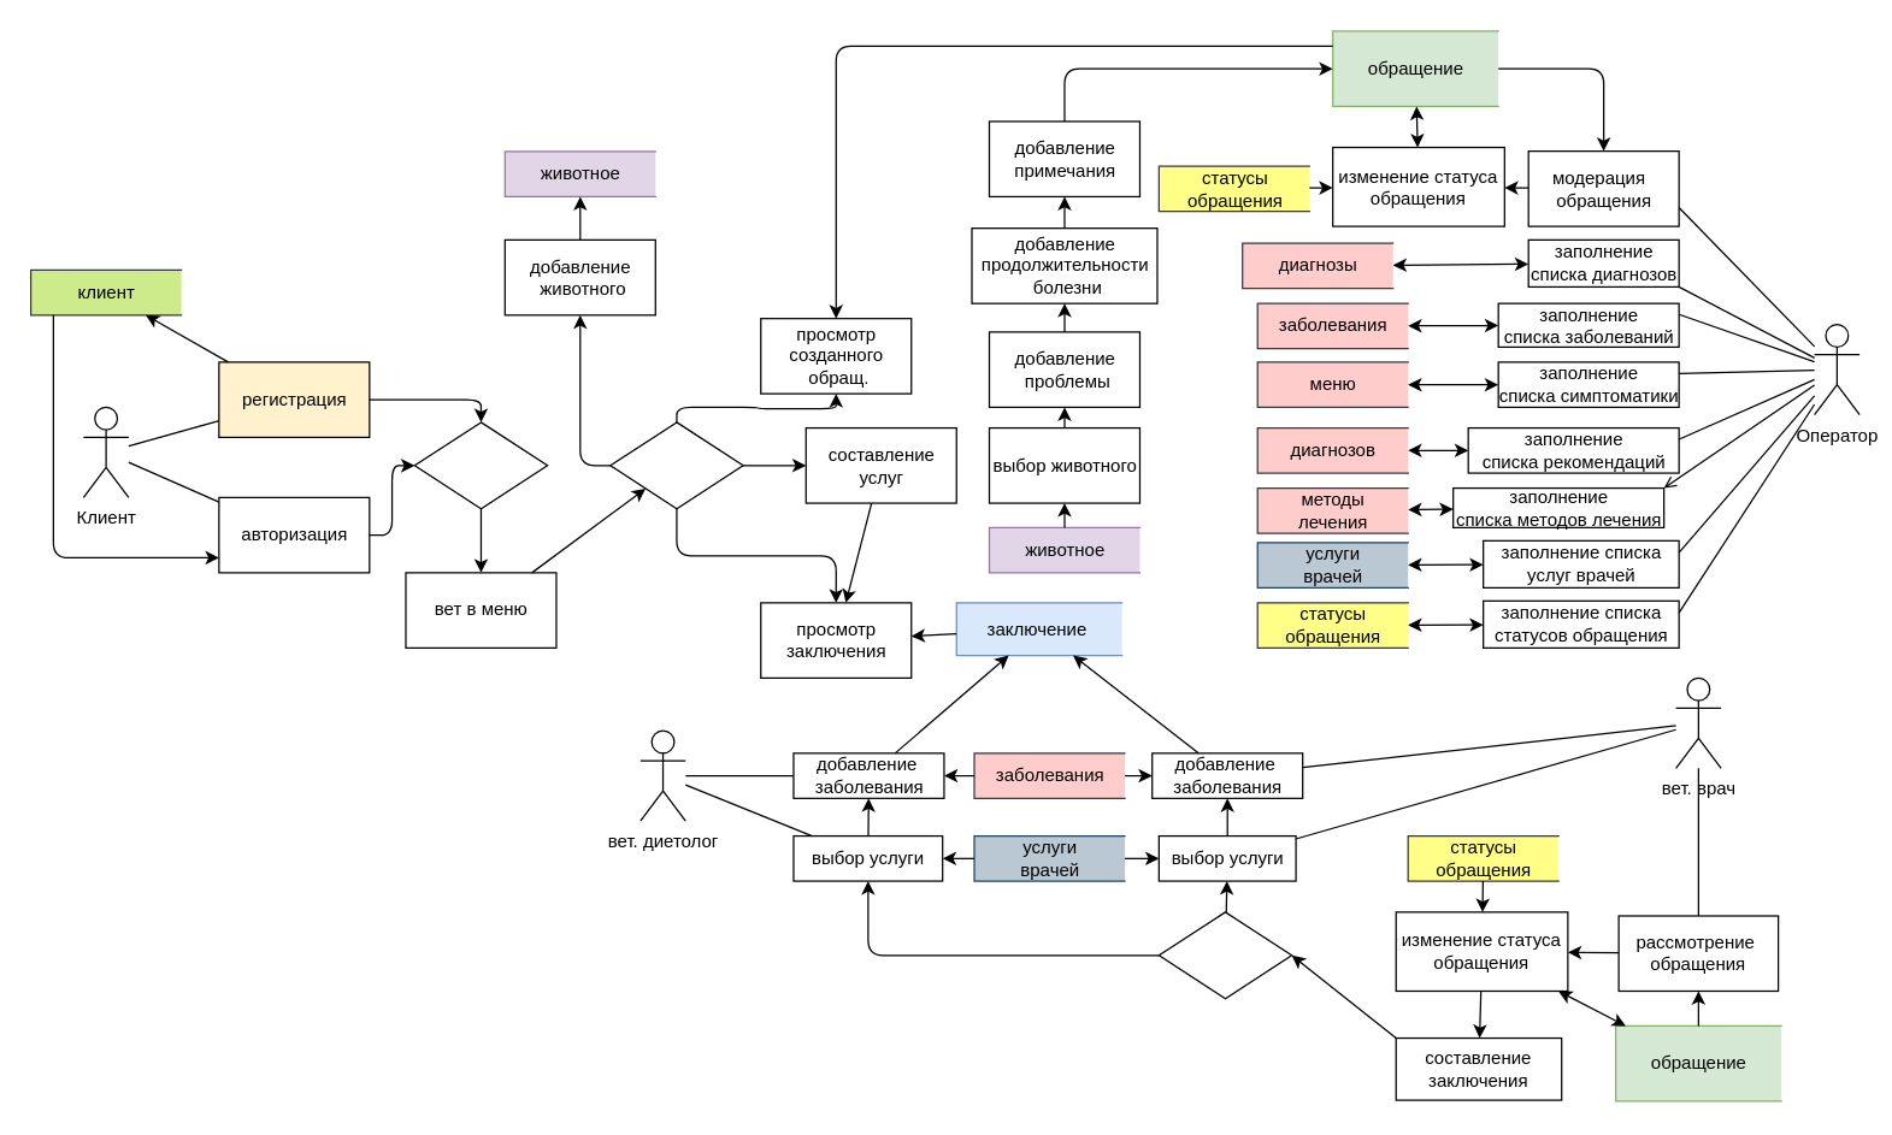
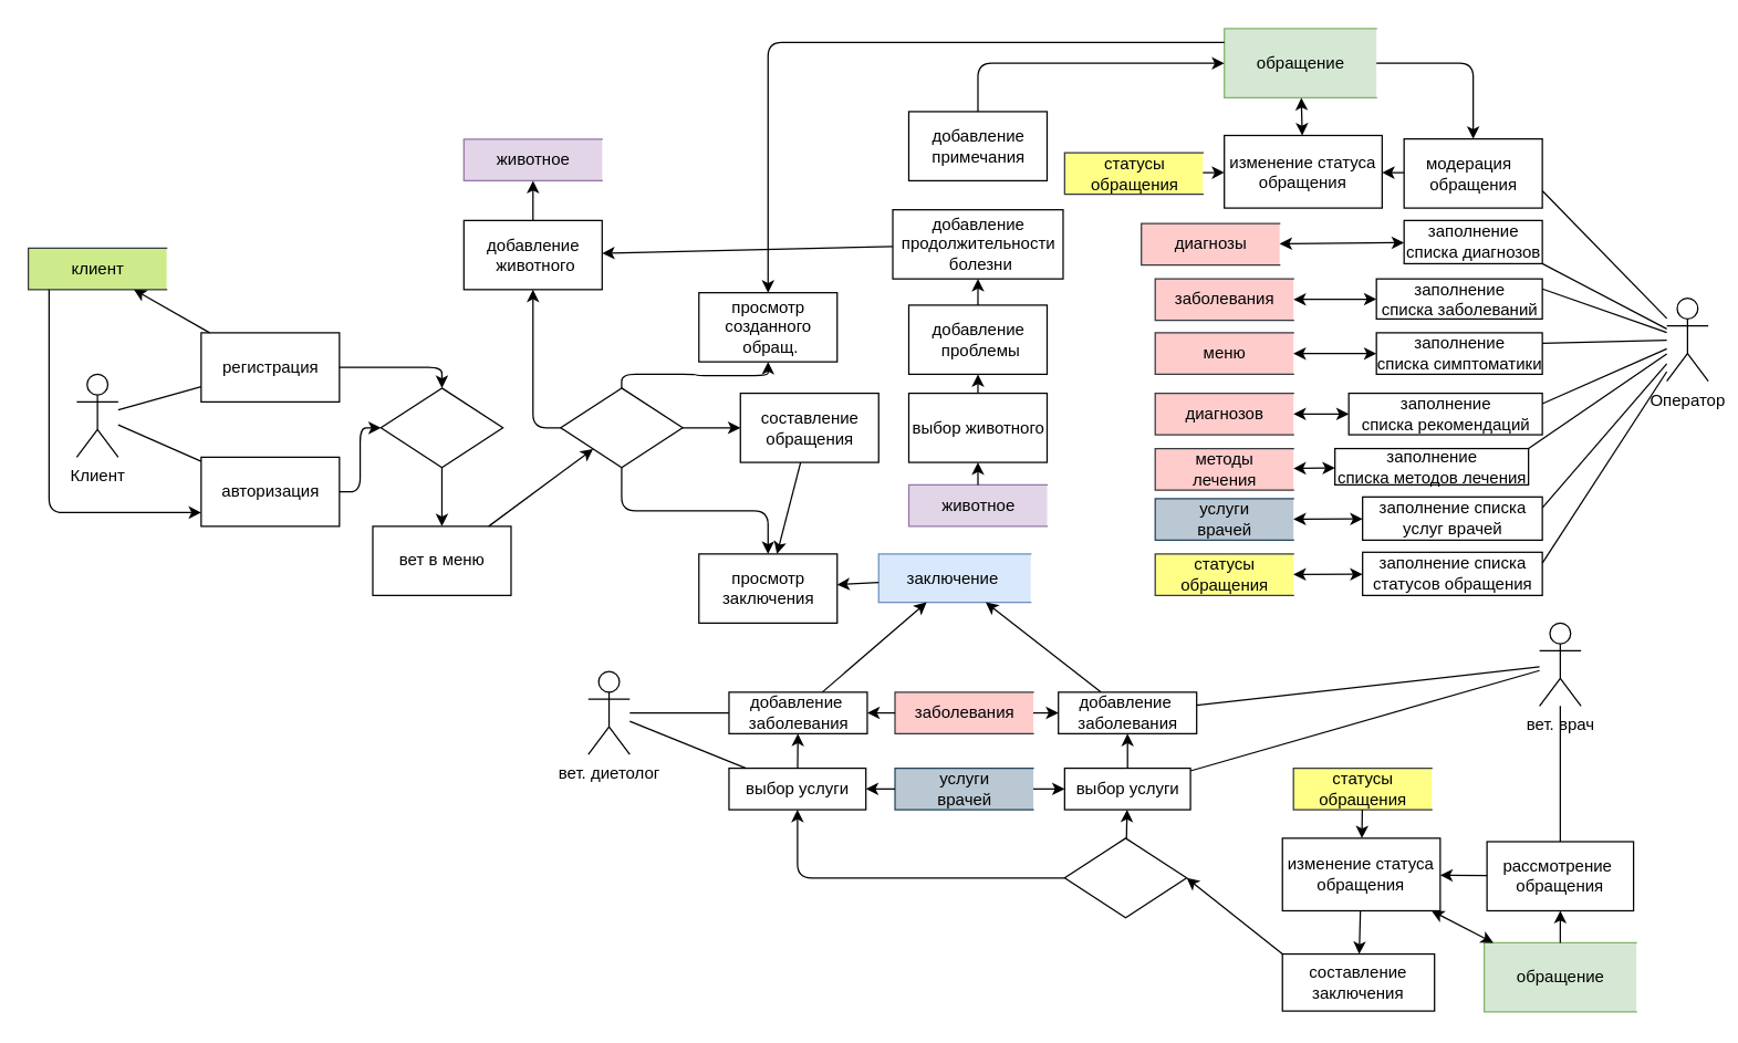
- <mxCell id="59" value="" style="endArrow=classic;html=1;" parent="1" source="17" target="58" edge="1"><mxGeometry width="50" height="50" relative="1" as="geometry"><mxPoint x="955" y="300" as="sourcePoint" /><mxPoint x="1005" y="250" as="targetPoint" /></mxGeometry></mxCell>
+ <mxCell id="59" value="" style="endArrow=classic;html=1;" parent="1" source="17" target="36" edge="1"><mxGeometry width="50" height="50" relative="1" as="geometry"><mxPoint x="955" y="300" as="sourcePoint" /><mxPoint x="1005" y="250" as="targetPoint" /></mxGeometry></mxCell>
- <mxCell id="35" value="регистрация" style="html=1;dashed=0;whitespace=wrap;fillColor=#fff2cc;" parent="1" vertex="1"><mxGeometry x="145" y="240" width="100" height="50" as="geometry" /></mxCell>
+ <mxCell id="35" value="регистрация" style="html=1;dashed=0;whitespace=wrap;" parent="1" vertex="1"><mxGeometry x="145" y="240" width="100" height="50" as="geometry" /></mxCell>
- <mxCell id="15" value="составление &lt;br&gt;услуг" style="html=1;dashed=0;whitespace=wrap;" parent="1" vertex="1"><mxGeometry x="535" y="283.75" width="100" height="50" as="geometry" /></mxCell>
+ <mxCell id="15" value="составление &lt;br&gt;обращения" style="html=1;dashed=0;whitespace=wrap;" parent="1" vertex="1"><mxGeometry x="535" y="283.75" width="100" height="50" as="geometry" /></mxCell>
- <mxCell id="71" value="" style="endArrow=open;html=1;entryX=1;entryY=0;entryDx=0;entryDy=0;endFill=0;" parent="1" source="6" target="66" edge="1"><mxGeometry width="50" height="50" relative="1" as="geometry"><mxPoint x="955" y="290" as="sourcePoint" /><mxPoint x="1005" y="240" as="targetPoint" /></mxGeometry></mxCell>
+ <mxCell id="71" value="" style="endArrow=none;html=1;entryX=1;entryY=0;entryDx=0;entryDy=0;endFill=0;" parent="1" source="6" target="66" edge="1"><mxGeometry width="50" height="50" relative="1" as="geometry"><mxPoint x="955" y="290" as="sourcePoint" /><mxPoint x="1005" y="240" as="targetPoint" /></mxGeometry></mxCell>
